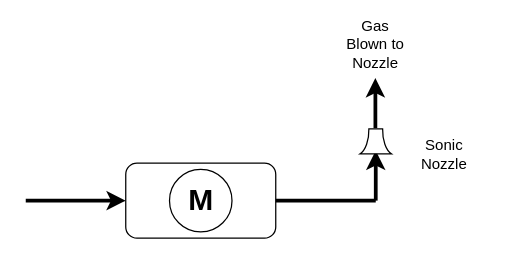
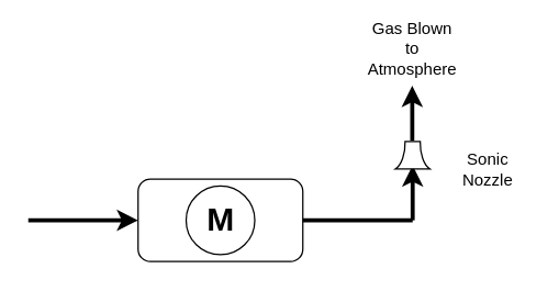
- <mxCell id="11" value="Gas Blown to Nozzle" style="text;html=1;strokeColor=none;fillColor=none;align=center;verticalAlign=middle;whiteSpace=wrap;rounded=0;" vertex="1" parent="1"><mxGeometry x="270" y="20" width="60" height="30" as="geometry" /></mxCell>
+ <mxCell id="11" value="Gas Blown to Atmosphere" style="text;html=1;strokeColor=none;fillColor=none;align=center;verticalAlign=middle;whiteSpace=wrap;rounded=0;" vertex="1" parent="1"><mxGeometry x="270" y="20" width="60" height="30" as="geometry" /></mxCell>
